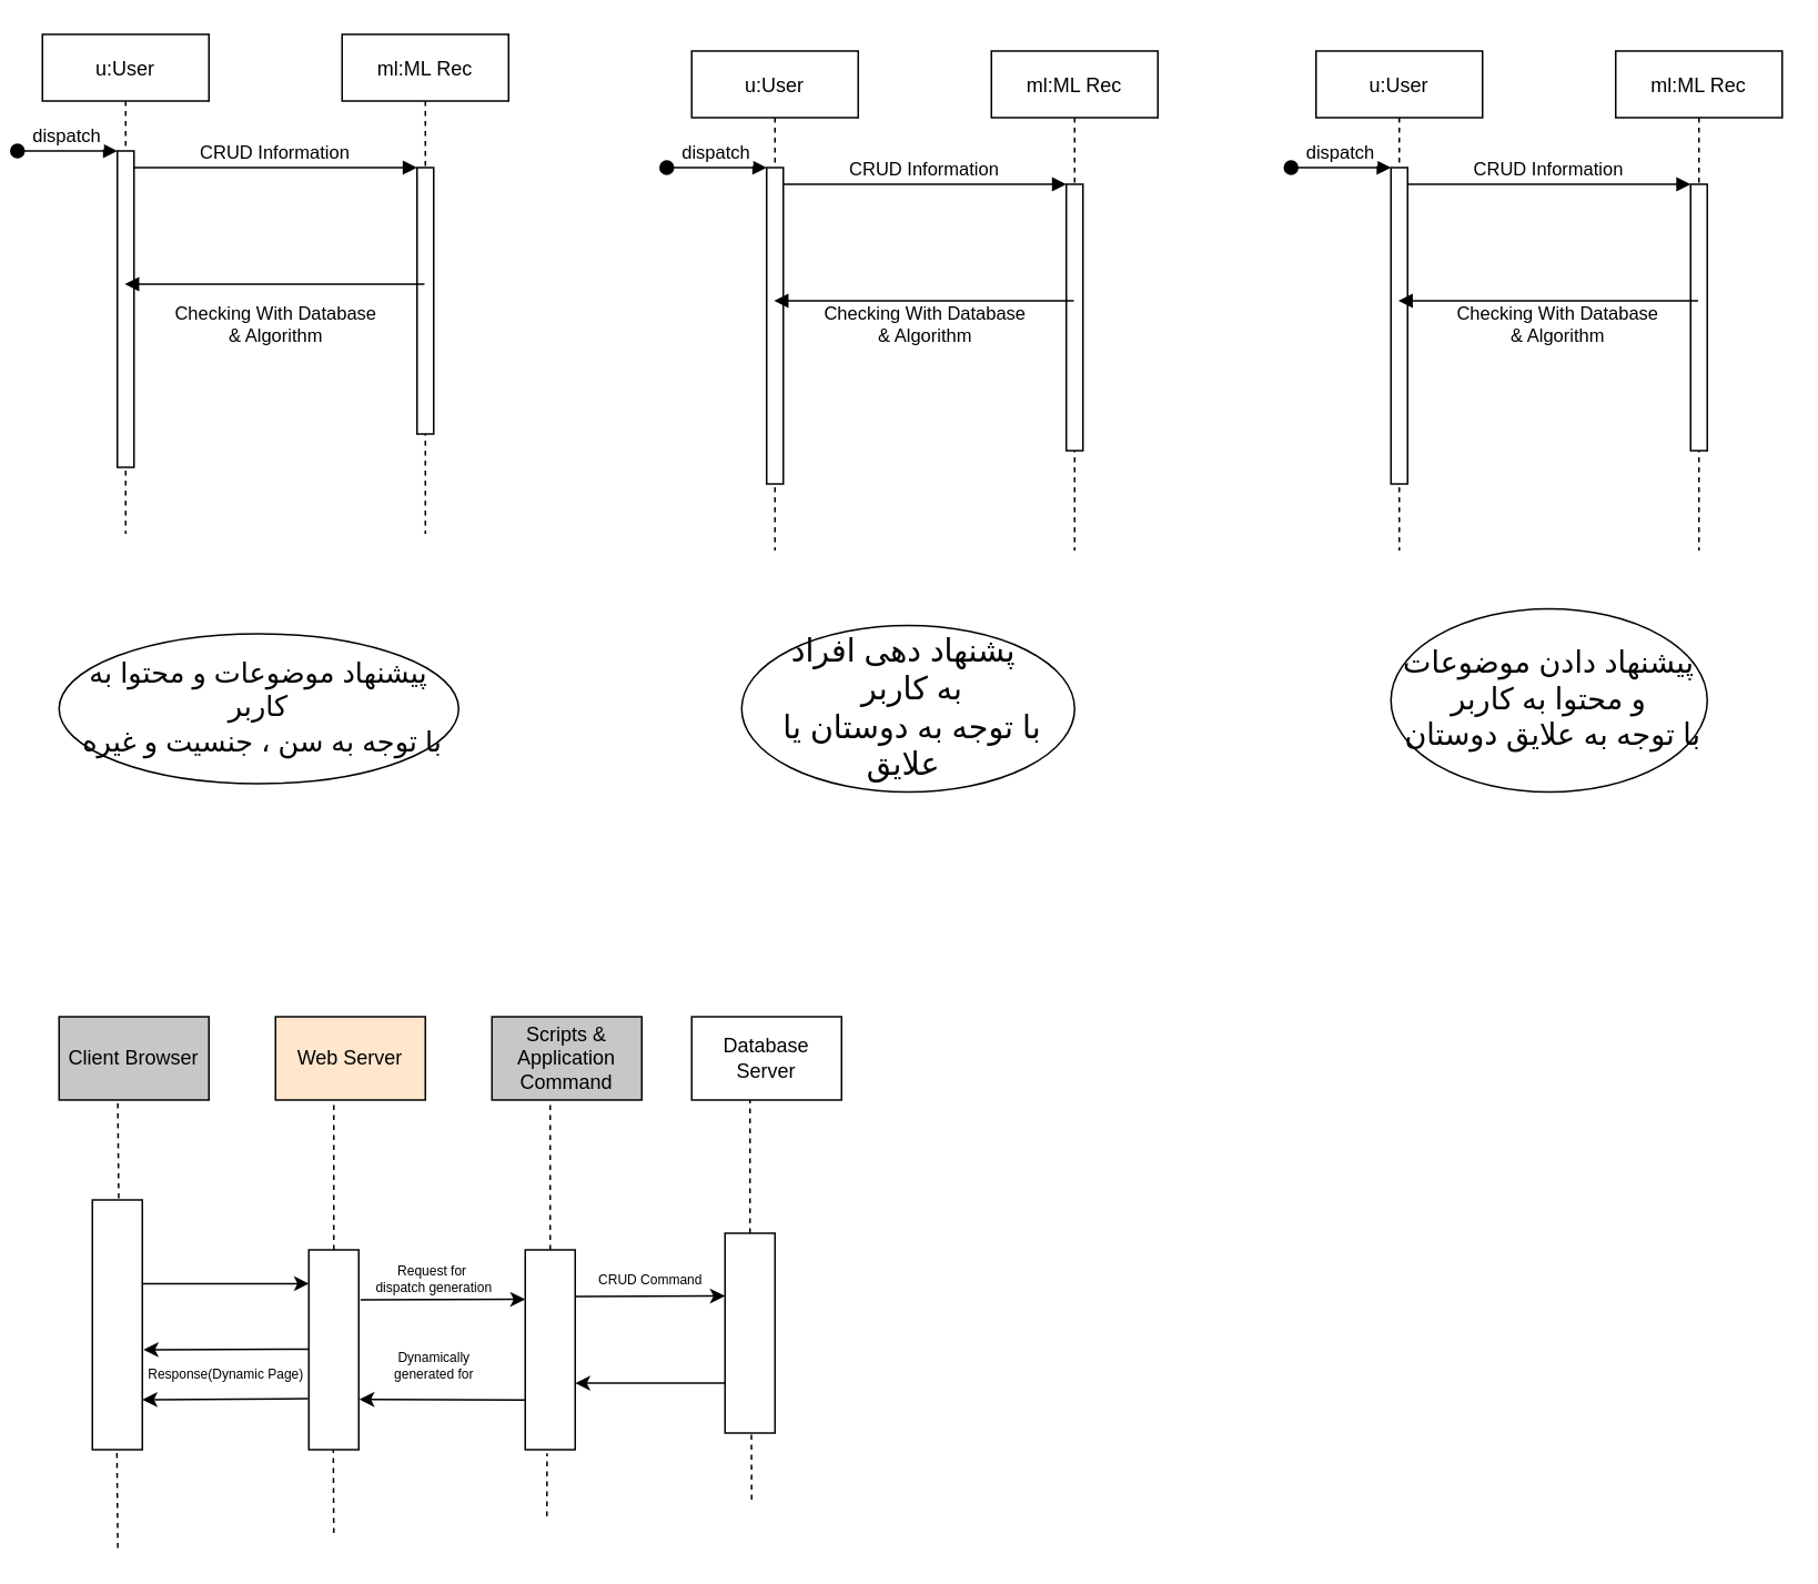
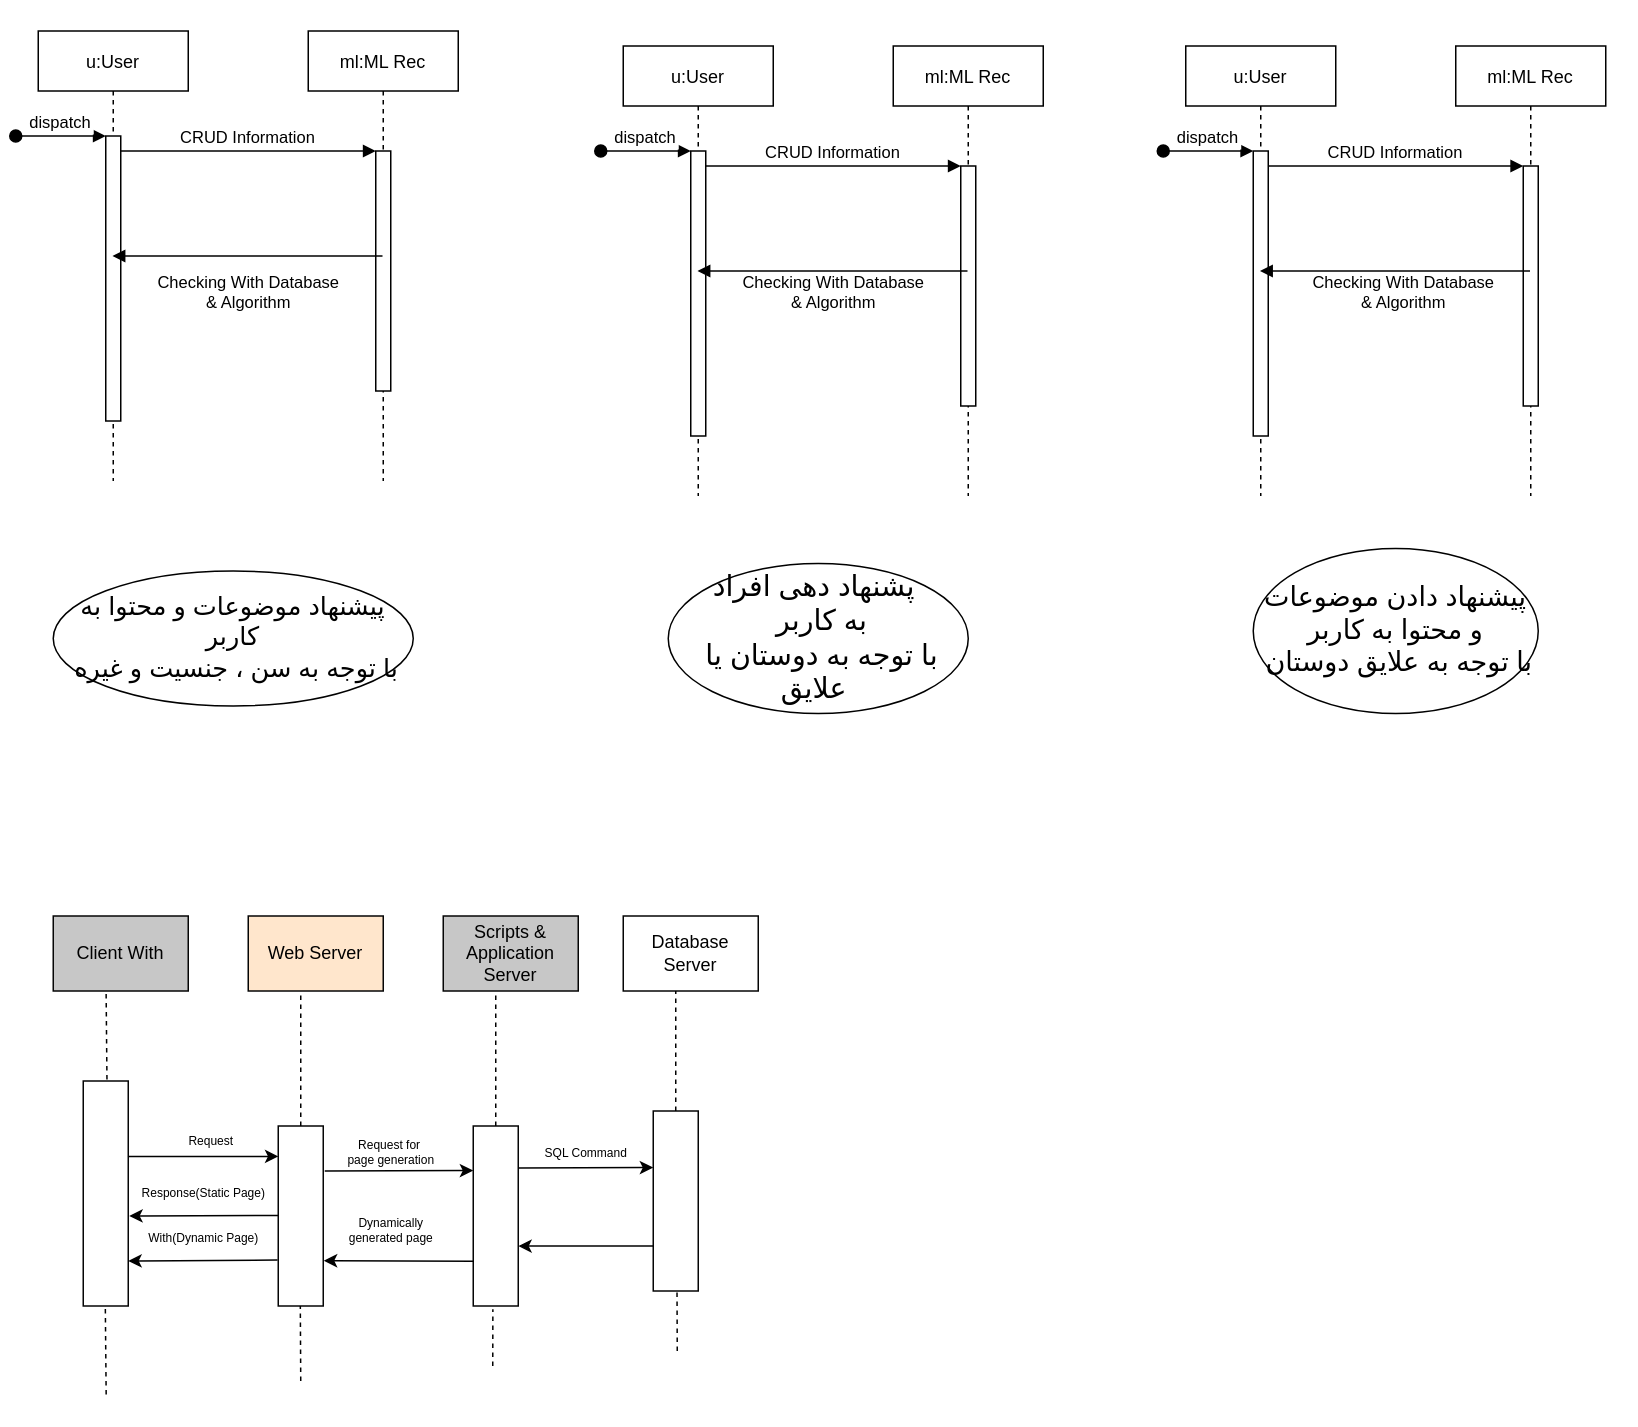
- <mxCell id="26" value="Client Browser" style="rounded=0;whiteSpace=wrap;html=1;fillColor=#C7C7C7;strokeColor=#050505;" parent="1" vertex="1"><mxGeometry x="30" y="610" width="90" height="50" as="geometry" /></mxCell>
+ <mxCell id="26" value="Client With" style="rounded=0;whiteSpace=wrap;html=1;fillColor=#C7C7C7;strokeColor=#050505;" parent="1" vertex="1"><mxGeometry x="30" y="610" width="90" height="50" as="geometry" /></mxCell>
- <mxCell id="28" value="Scripts &amp;amp; Application Command" style="rounded=0;whiteSpace=wrap;html=1;fillColor=#C7C7C7;strokeColor=#050505;" parent="1" vertex="1"><mxGeometry x="290" y="610" width="90" height="50" as="geometry" /></mxCell>
+ <mxCell id="28" value="Scripts &amp;amp; Application Server" style="rounded=0;whiteSpace=wrap;html=1;fillColor=#C7C7C7;strokeColor=#050505;" parent="1" vertex="1"><mxGeometry x="290" y="610" width="90" height="50" as="geometry" /></mxCell>
+ <mxCell id="41" value="Request" style="text;html=1;align=center;verticalAlign=middle;resizable=0;points=[];autosize=1;fontSize=8;" parent="1" vertex="1"><mxGeometry x="110" y="750" width="50" height="20" as="geometry" /></mxCell>
- <mxCell id="46" value="Request for&amp;nbsp;&lt;br style=&quot;font-size: 8px;&quot;&gt;dispatch generation" style="text;html=1;align=center;verticalAlign=middle;resizable=0;points=[];autosize=1;fontSize=8;" parent="1" vertex="1"><mxGeometry x="220" y="752.68" width="70" height="30" as="geometry" /></mxCell>
+ <mxCell id="46" value="Request for&amp;nbsp;&lt;br style=&quot;font-size: 8px;&quot;&gt;page generation" style="text;html=1;align=center;verticalAlign=middle;resizable=0;points=[];autosize=1;fontSize=8;" parent="1" vertex="1"><mxGeometry x="220" y="752.68" width="70" height="30" as="geometry" /></mxCell>
- <mxCell id="50" value="CRUD Command" style="text;html=1;align=center;verticalAlign=middle;resizable=0;points=[];autosize=1;fontSize=8;" parent="1" vertex="1"><mxGeometry x="350" y="757.68" width="70" height="20" as="geometry" /></mxCell>
+ <mxCell id="50" value="SQL Command" style="text;html=1;align=center;verticalAlign=middle;resizable=0;points=[];autosize=1;fontSize=8;" parent="1" vertex="1"><mxGeometry x="350" y="757.68" width="70" height="20" as="geometry" /></mxCell>
+ <mxCell id="39" value="Response(Static Page)" style="text;html=1;align=center;verticalAlign=middle;resizable=0;points=[];autosize=1;fontSize=8;" parent="1" vertex="1"><mxGeometry x="80" y="785" width="100" height="20" as="geometry" /></mxCell>
- <mxCell id="47" value="Dynamically &lt;br style=&quot;font-size: 8px;&quot;&gt;generated for" style="text;html=1;align=center;verticalAlign=middle;resizable=0;points=[];autosize=1;fontSize=8;" parent="1" vertex="1"><mxGeometry x="220" y="805" width="70" height="30" as="geometry" /></mxCell>
+ <mxCell id="47" value="Dynamically &lt;br style=&quot;font-size: 8px;&quot;&gt;generated page" style="text;html=1;align=center;verticalAlign=middle;resizable=0;points=[];autosize=1;fontSize=8;" parent="1" vertex="1"><mxGeometry x="220" y="805" width="70" height="30" as="geometry" /></mxCell>
- <mxCell id="43" value="Response(Dynamic Page)" style="text;html=1;align=center;verticalAlign=middle;resizable=0;points=[];autosize=1;fontSize=8;" parent="1" vertex="1"><mxGeometry x="75" y="815" width="110" height="20" as="geometry" /></mxCell>
+ <mxCell id="43" value="With(Dynamic Page)" style="text;html=1;align=center;verticalAlign=middle;resizable=0;points=[];autosize=1;fontSize=8;" parent="1" vertex="1"><mxGeometry x="75" y="815" width="110" height="20" as="geometry" /></mxCell>
